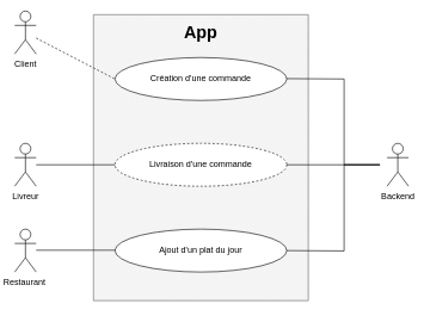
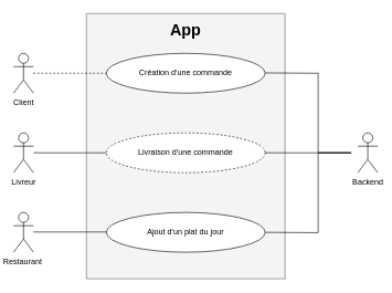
- <mxCell id="3" value="Client" style="shape=umlActor;verticalLabelPosition=bottom;verticalAlign=top;html=1;outlineConnect=0;fillColor=default;strokeColor=default;fontColor=default;" vertex="1" parent="1"><mxGeometry x="20" y="15" width="30" height="60" as="geometry" /></mxCell>
+ <mxCell id="3" value="Client" style="shape=umlActor;verticalLabelPosition=bottom;verticalAlign=top;html=1;outlineConnect=0;fillColor=default;strokeColor=default;fontColor=default;" vertex="1" parent="1"><mxGeometry x="20" y="80" width="30" height="60" as="geometry" /></mxCell>
